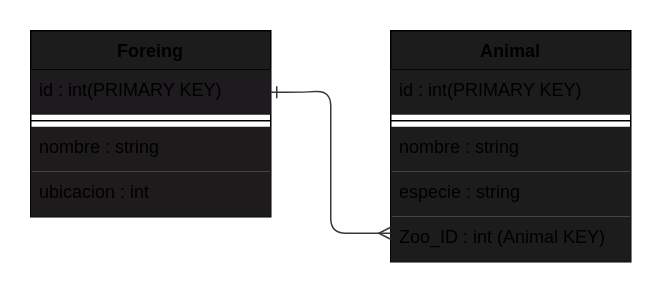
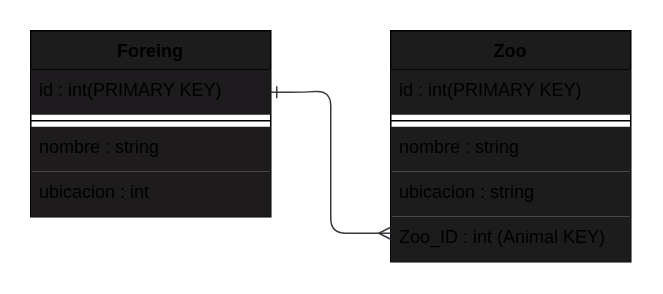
- <mxCell id="7" value="Animal" style="swimlane;fontStyle=1;align=center;verticalAlign=top;childLayout=stackLayout;horizontal=1;startSize=26;horizontalStack=0;resizeParent=1;resizeParentMax=0;resizeLast=0;collapsible=1;marginBottom=0;fillColor=#1D1C1D;" vertex="1" parent="1"><mxGeometry x="260" y="20" width="160" height="154" as="geometry" /></mxCell>
+ <mxCell id="7" value="Zoo" style="swimlane;fontStyle=1;align=center;verticalAlign=top;childLayout=stackLayout;horizontal=1;startSize=26;horizontalStack=0;resizeParent=1;resizeParentMax=0;resizeLast=0;collapsible=1;marginBottom=0;fillColor=#1D1C1D;" vertex="1" parent="1"><mxGeometry x="260" y="20" width="160" height="154" as="geometry" /></mxCell>
- <mxCell id="11" value="especie : string" style="text;strokeColor=none;fillColor=#1D1C1D;align=left;verticalAlign=top;spacingLeft=4;spacingRight=4;overflow=hidden;rotatable=0;points=[[0,0.5],[1,0.5]];portConstraint=eastwest;flipH=1;flipV=1;" vertex="1" parent="7"><mxGeometry y="94" width="160" height="30" as="geometry" /></mxCell>
+ <mxCell id="11" value="ubicacion : string" style="text;strokeColor=none;fillColor=#1D1C1D;align=left;verticalAlign=top;spacingLeft=4;spacingRight=4;overflow=hidden;rotatable=0;points=[[0,0.5],[1,0.5]];portConstraint=eastwest;flipH=1;flipV=1;" vertex="1" parent="7"><mxGeometry y="94" width="160" height="30" as="geometry" /></mxCell>
